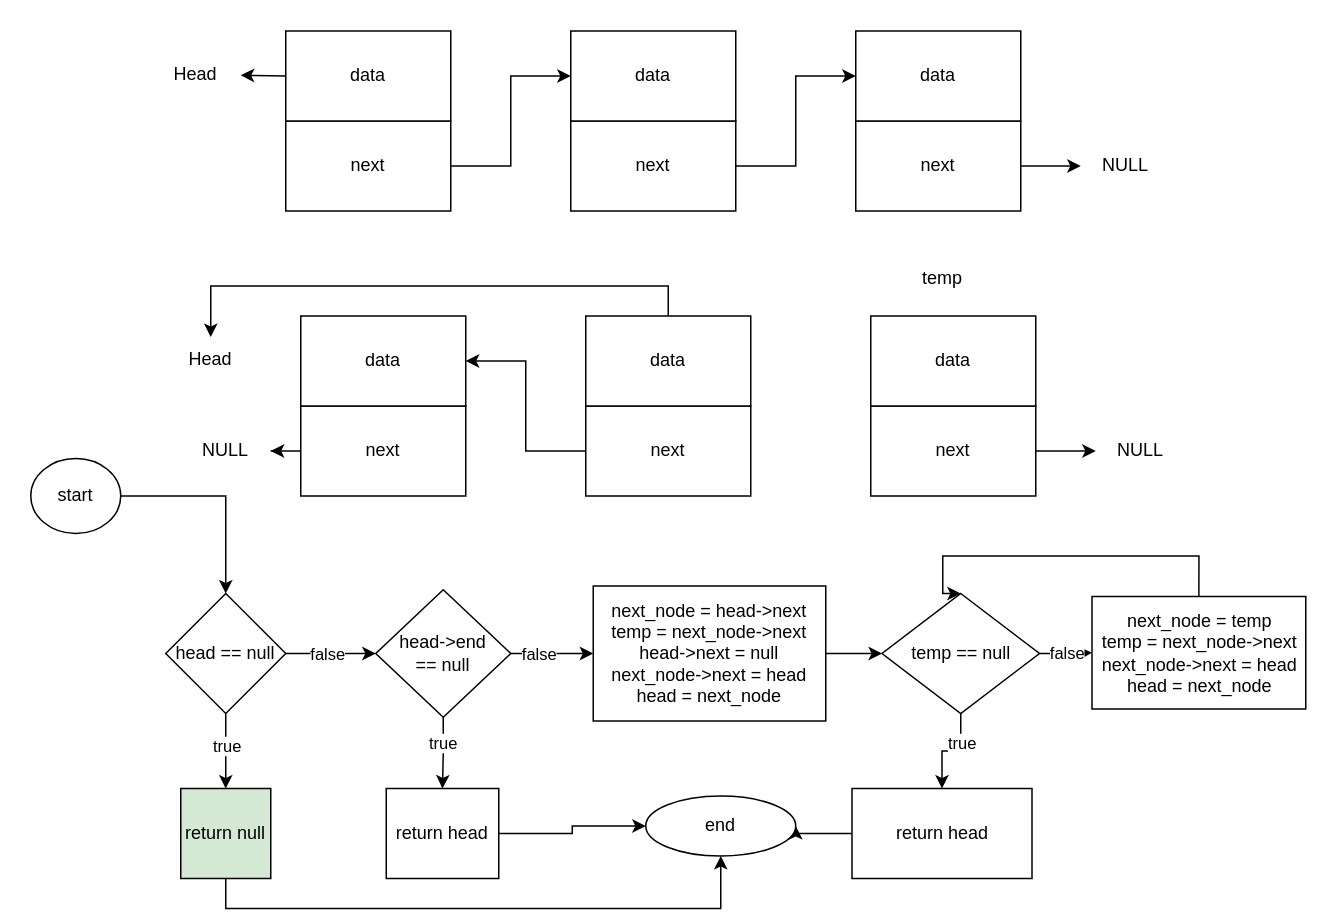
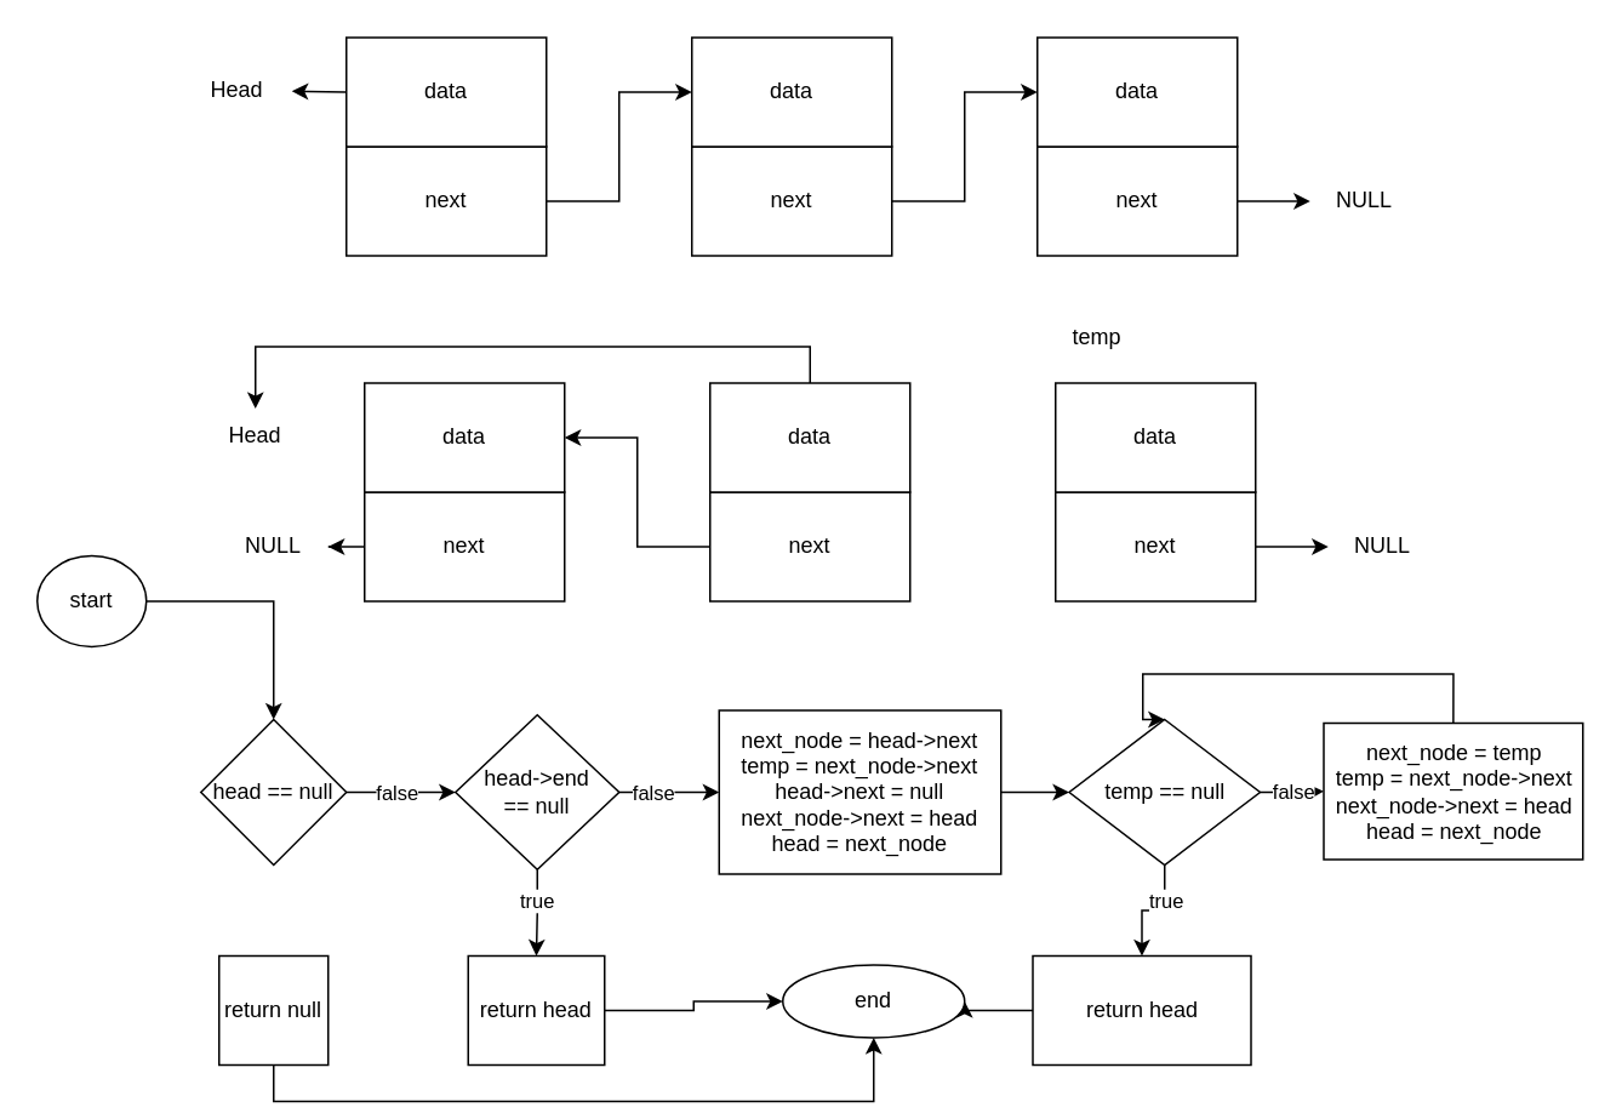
- <mxCell id="55" value="temp" style="text;html=1;strokeColor=none;fillColor=none;align=center;verticalAlign=middle;whiteSpace=wrap;rounded=0;" vertex="1" parent="1"><mxGeometry x="597.5" y="170" width="60" height="30" as="geometry" /></mxCell>
+ <mxCell id="55" value="temp" style="text;html=1;strokeColor=none;fillColor=none;align=center;verticalAlign=middle;whiteSpace=wrap;rounded=0;" vertex="1" parent="1"><mxGeometry x="572.5" y="170" width="60" height="30" as="geometry" /></mxCell>
- <mxCell id="16" value="" style="edgeStyle=orthogonalEdgeStyle;rounded=0;orthogonalLoop=1;jettySize=auto;html=1;" edge="1" parent="1" source="20" target="22"><mxGeometry relative="1" as="geometry" /></mxCell>
- <mxCell id="17" value="true" style="edgeLabel;html=1;align=center;verticalAlign=middle;resizable=0;points=[];" vertex="1" connectable="0" parent="16"><mxGeometry x="-0.157" relative="1" as="geometry"><mxPoint as="offset" /></mxGeometry></mxCell>
- <mxCell id="22" value="return null" style="whiteSpace=wrap;html=1;fillColor=#d5e8d4;" vertex="1" parent="1"><mxGeometry x="120" y="525" width="60" height="60" as="geometry" /></mxCell>
+ <mxCell id="22" value="return null" style="whiteSpace=wrap;html=1;" vertex="1" parent="1"><mxGeometry x="120" y="525" width="60" height="60" as="geometry" /></mxCell>
